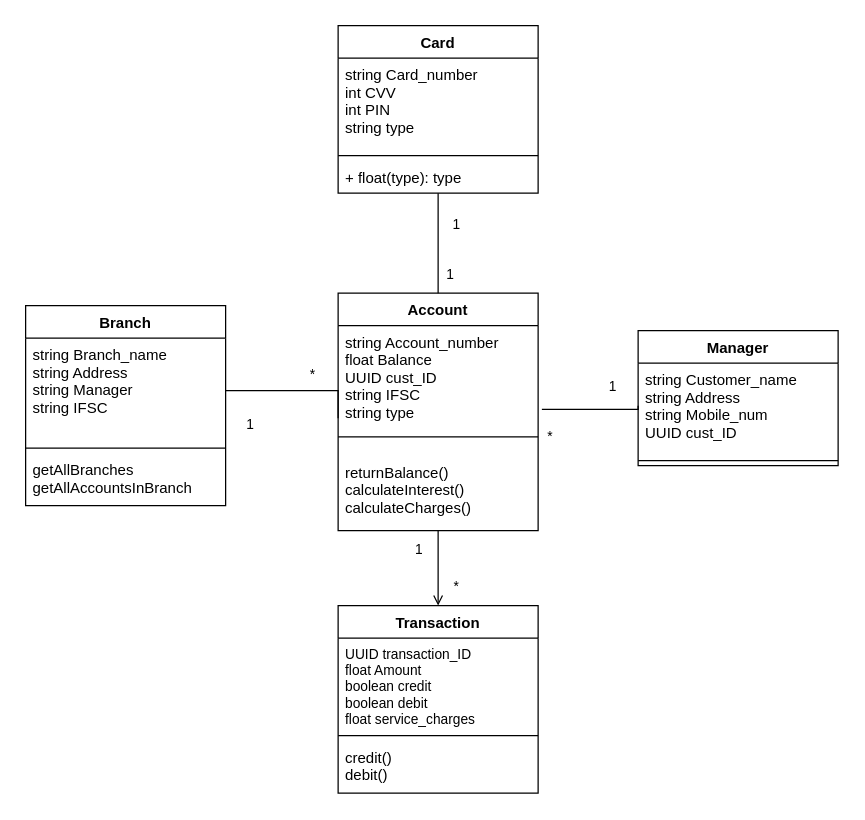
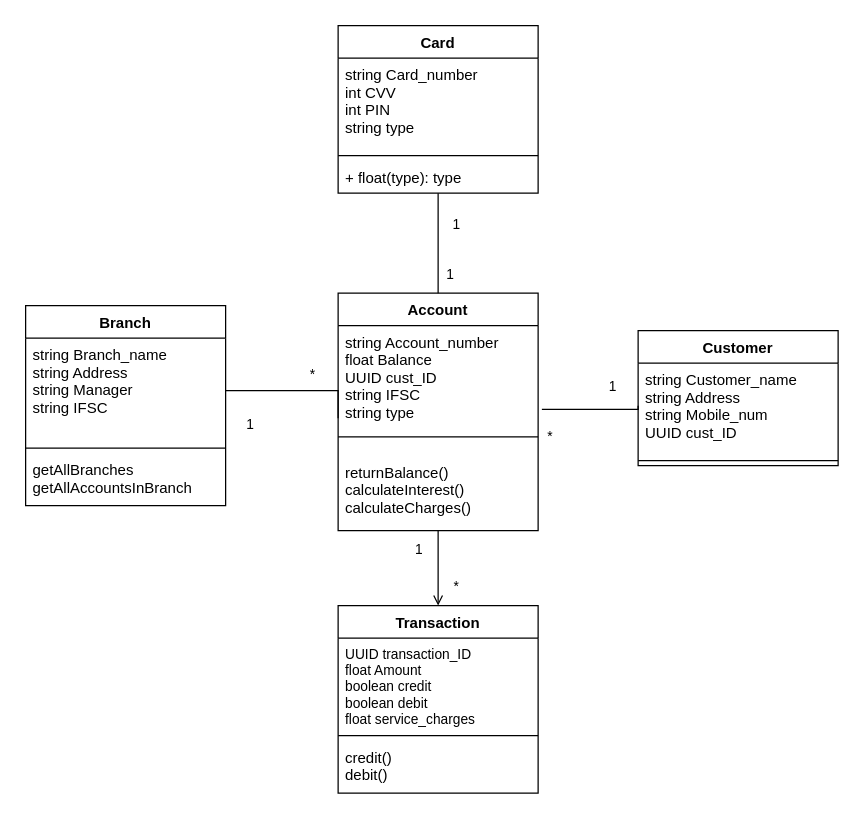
- <mxCell id="11" value="Manager" style="swimlane;fontStyle=1;align=center;verticalAlign=top;childLayout=stackLayout;horizontal=1;startSize=26;horizontalStack=0;resizeParent=1;resizeParentMax=0;resizeLast=0;collapsible=1;marginBottom=0;" vertex="1" parent="1"><mxGeometry x="510" y="264" width="160" height="108" as="geometry" /></mxCell>
+ <mxCell id="11" value="Customer" style="swimlane;fontStyle=1;align=center;verticalAlign=top;childLayout=stackLayout;horizontal=1;startSize=26;horizontalStack=0;resizeParent=1;resizeParentMax=0;resizeLast=0;collapsible=1;marginBottom=0;" vertex="1" parent="1"><mxGeometry x="510" y="264" width="160" height="108" as="geometry" /></mxCell>
